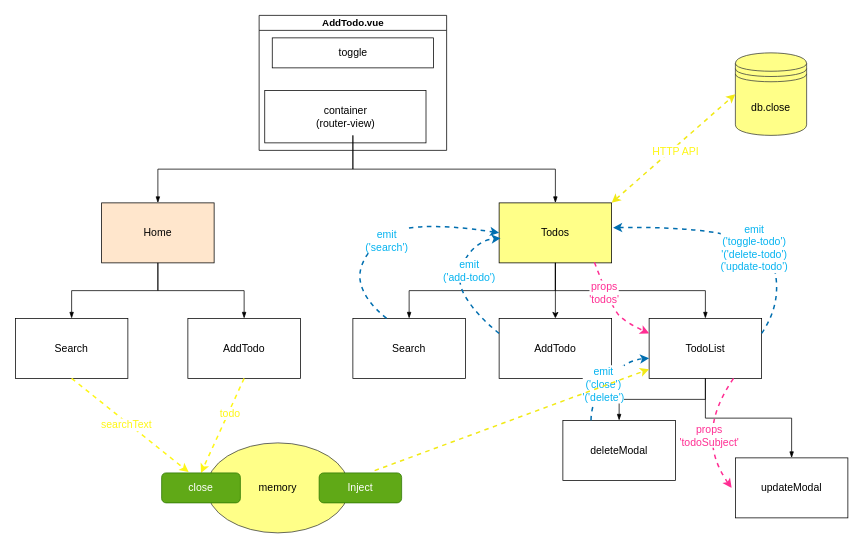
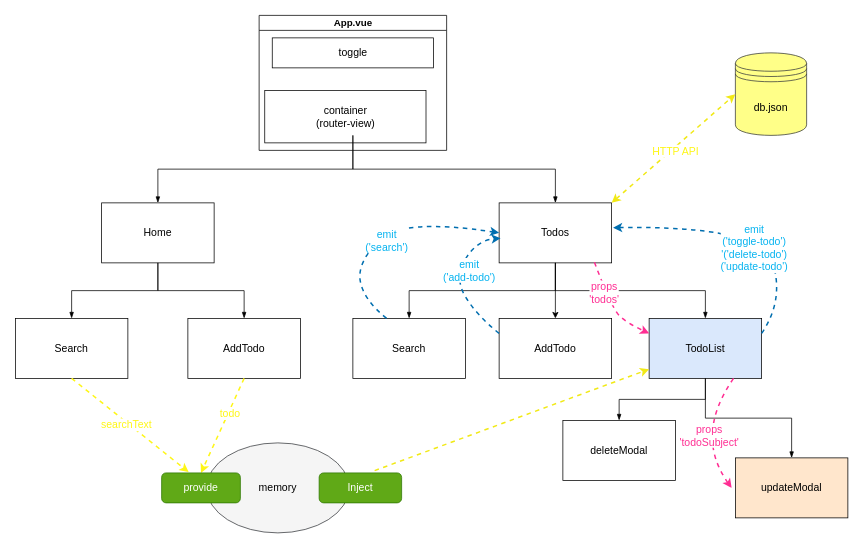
- <mxCell id="2" value="AddTodo.vue" style="swimlane;html=1;startSize=20;horizontal=1;containerType=tree;glass=0;rounded=0;fontSize=13;" parent="1" vertex="1"><mxGeometry x="345" y="20" width="250" height="180" as="geometry" /></mxCell>
+ <mxCell id="2" value="App.vue" style="swimlane;html=1;startSize=20;horizontal=1;containerType=tree;glass=0;rounded=0;fontSize=13;" parent="1" vertex="1"><mxGeometry x="345" y="20" width="250" height="180" as="geometry" /></mxCell>
- <mxCell id="23" value="&lt;font color=&quot;#000000&quot; style=&quot;font-size: 14px;&quot;&gt;db.close&lt;/font&gt;" style="shape=datastore;whiteSpace=wrap;html=1;fillColor=#ffff88;strokeColor=#36393d;fontSize=14;" vertex="1" parent="1"><mxGeometry x="980" y="70" width="95" height="110" as="geometry" /></mxCell>
+ <mxCell id="23" value="&lt;font color=&quot;#000000&quot; style=&quot;font-size: 14px;&quot;&gt;db.json&lt;/font&gt;" style="shape=datastore;whiteSpace=wrap;html=1;fillColor=#ffff88;strokeColor=#36393d;fontSize=14;" vertex="1" parent="1"><mxGeometry x="980" y="70" width="95" height="110" as="geometry" /></mxCell>
- <mxCell id="7" value="Home" style="rounded=0;whiteSpace=wrap;html=1;fontSize=14;fillColor=#ffe6cc;" vertex="1" parent="1"><mxGeometry x="135" y="270" width="150" height="80" as="geometry" /></mxCell>
+ <mxCell id="7" value="Home" style="rounded=0;whiteSpace=wrap;html=1;fontSize=14;" vertex="1" parent="1"><mxGeometry x="135" y="270" width="150" height="80" as="geometry" /></mxCell>
- <mxCell id="8" value="Todos" style="rounded=0;whiteSpace=wrap;html=1;fontSize=14;fillColor=#ffff88;" vertex="1" parent="1"><mxGeometry x="665" y="270" width="150" height="80" as="geometry" /></mxCell>
+ <mxCell id="8" value="Todos" style="rounded=0;whiteSpace=wrap;html=1;fontSize=14;" vertex="1" parent="1"><mxGeometry x="665" y="270" width="150" height="80" as="geometry" /></mxCell>
- <mxCell id="14" value="TodoList" style="rounded=0;whiteSpace=wrap;html=1;fontSize=14;" vertex="1" parent="1"><mxGeometry x="865" y="424" width="150" height="80" as="geometry" /></mxCell>
+ <mxCell id="14" value="TodoList" style="rounded=0;whiteSpace=wrap;html=1;fontSize=14;fillColor=#dae8fc;" vertex="1" parent="1"><mxGeometry x="865" y="424" width="150" height="80" as="geometry" /></mxCell>
- <mxCell id="25" value="&lt;font color=&quot;#05b3f0&quot; style=&quot;font-size: 14px;&quot;&gt;emit&lt;br style=&quot;font-size: 14px;&quot;&gt;('close')&lt;br style=&quot;font-size: 14px;&quot;&gt;'('delete')&lt;br style=&quot;font-size: 14px;&quot;&gt;&lt;/font&gt;" style="curved=1;endArrow=classic;html=1;exitX=0.25;exitY=0;exitDx=0;exitDy=0;entryX=0;entryY=0.663;entryDx=0;entryDy=0;entryPerimeter=0;fillColor=#1ba1e2;strokeColor=#006EAF;strokeWidth=2;rounded=0;dashed=1;fontSize=14;" edge="1" parent="1" source="19" target="14"><mxGeometry x="-0.166" width="50" height="50" relative="1" as="geometry"><mxPoint x="863" y="587" as="sourcePoint" /><mxPoint x="865" y="460" as="targetPoint" /><Array as="points"><mxPoint x="788" y="530" /><mxPoint x="833" y="480" /></Array><mxPoint as="offset" /></mxGeometry></mxCell>
- <mxCell id="37" value="close" style="rounded=1;whiteSpace=wrap;html=1;fillColor=#60a917;strokeColor=#2D7600;fontColor=#ffffff;fontSize=14;" vertex="1" parent="1"><mxGeometry x="215" y="630" width="105" height="40" as="geometry" /></mxCell>
+ <mxCell id="37" value="provide" style="rounded=1;whiteSpace=wrap;html=1;fillColor=#60a917;strokeColor=#2D7600;fontColor=#ffffff;fontSize=14;" vertex="1" parent="1"><mxGeometry x="215" y="630" width="105" height="40" as="geometry" /></mxCell>
- <mxCell id="28" value="&lt;font color=&quot;#000000&quot; style=&quot;font-size: 14px;&quot;&gt;memory&lt;/font&gt;" style="ellipse;whiteSpace=wrap;html=1;fillColor=#ffff88;strokeColor=#36393d;fontSize=14;" vertex="1" parent="1"><mxGeometry x="275" y="590" width="190" height="120" as="geometry" /></mxCell>
+ <mxCell id="28" value="&lt;font color=&quot;#000000&quot; style=&quot;font-size: 14px;&quot;&gt;memory&lt;/font&gt;" style="ellipse;whiteSpace=wrap;html=1;fillColor=#f5f5f5;strokeColor=#36393d;fontSize=14;" vertex="1" parent="1"><mxGeometry x="275" y="590" width="190" height="120" as="geometry" /></mxCell>
- <mxCell id="20" value="updateModal" style="rounded=0;whiteSpace=wrap;html=1;fontSize=14;" vertex="1" parent="1"><mxGeometry x="980" y="610" width="150" height="80" as="geometry" /></mxCell>
+ <mxCell id="20" value="updateModal" style="rounded=0;whiteSpace=wrap;html=1;fontSize=14;fillColor=#ffe6cc;" vertex="1" parent="1"><mxGeometry x="980" y="610" width="150" height="80" as="geometry" /></mxCell>
